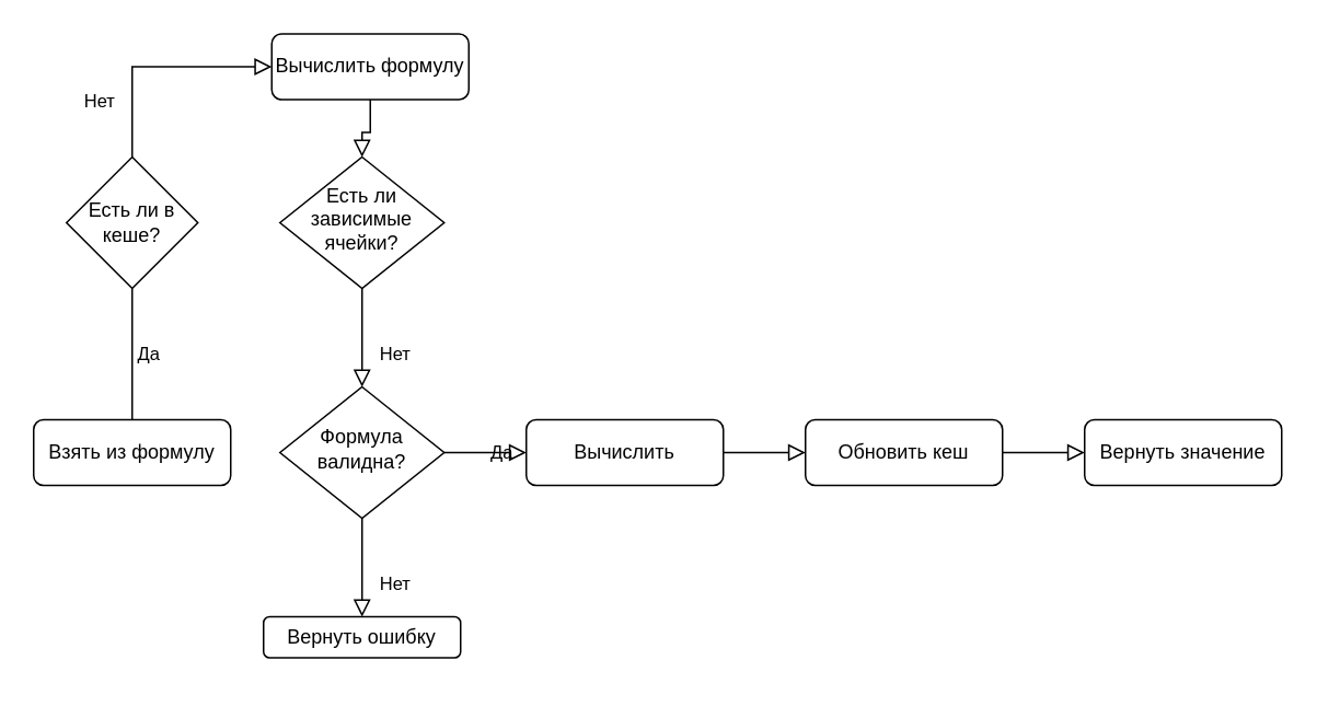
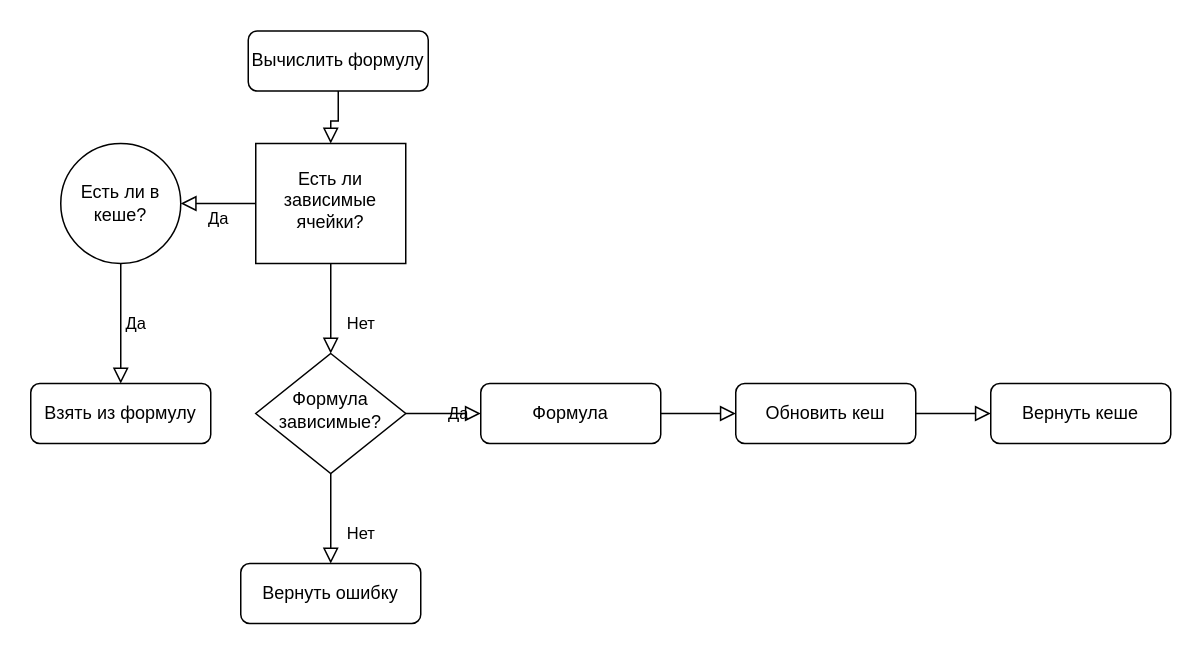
- <mxCell id="19" value="Нет" style="edgeStyle=orthogonalEdgeStyle;rounded=0;html=1;jettySize=auto;orthogonalLoop=1;fontSize=11;endArrow=block;endFill=0;endSize=8;strokeWidth=1;shadow=0;labelBackgroundColor=none;exitX=0.5;exitY=0;exitDx=0;exitDy=0;entryX=0;entryY=0.5;entryDx=0;entryDy=0;" edge="1" parent="1" source="16" target="3"><mxGeometry x="-0.509" y="20" relative="1" as="geometry"><mxPoint as="offset" /><mxPoint x="280" y="405" as="sourcePoint" /><mxPoint x="330" y="405" as="targetPoint" /></mxGeometry></mxCell>
- <mxCell id="16" value="Есть ли в кеше?" style="rhombus;whiteSpace=wrap;html=1;" vertex="1" parent="1"><mxGeometry x="40" y="95" width="80" height="80" as="geometry" /></mxCell>
+ <mxCell id="16" value="Есть ли в кеше?" style="ellipse;whiteSpace=wrap;html=1;" vertex="1" parent="1"><mxGeometry x="40" y="95" width="80" height="80" as="geometry" /></mxCell>
+ <mxCell id="5" value="Да" style="edgeStyle=orthogonalEdgeStyle;rounded=0;html=1;jettySize=auto;orthogonalLoop=1;fontSize=11;endArrow=block;endFill=0;endSize=8;strokeWidth=1;shadow=0;labelBackgroundColor=none;entryX=1;entryY=0.5;entryDx=0;entryDy=0;" edge="1" parent="1" source="6" target="16"><mxGeometry y="10" relative="1" as="geometry"><mxPoint as="offset" /><mxPoint x="320" y="135" as="targetPoint" /></mxGeometry></mxCell>
- <mxCell id="6" value="Есть ли зависимые ячейки?" style="rhombus;whiteSpace=wrap;html=1;shadow=0;fontFamily=Helvetica;fontSize=12;align=center;strokeWidth=1;spacing=6;spacingTop=-4;" vertex="1" parent="1"><mxGeometry x="170" y="95" width="100" height="80" as="geometry" /></mxCell>
+ <mxCell id="6" value="Есть ли зависимые ячейки?" style="whiteSpace=wrap;html=1;shadow=0;fontFamily=Helvetica;fontSize=12;align=center;strokeWidth=1;spacing=6;spacingTop=-4;rounded=0;" vertex="1" parent="1"><mxGeometry x="170" y="95" width="100" height="80" as="geometry" /></mxCell>
- <mxCell id="17" value="Да" style="edgeStyle=orthogonalEdgeStyle;rounded=0;html=1;jettySize=auto;orthogonalLoop=1;fontSize=11;endArrow=none;endFill=0;endSize=8;strokeWidth=1;shadow=0;labelBackgroundColor=none;entryX=0.5;entryY=0;entryDx=0;entryDy=0;exitX=0.5;exitY=1;exitDx=0;exitDy=0;" edge="1" parent="1" source="16" target="18"><mxGeometry y="10" relative="1" as="geometry"><mxPoint as="offset" /><mxPoint x="430" y="135" as="sourcePoint" /><mxPoint x="450" y="134.5" as="targetPoint" /><Array as="points"><mxPoint x="80" y="255" /></Array></mxGeometry></mxCell>
+ <mxCell id="17" value="Да" style="edgeStyle=orthogonalEdgeStyle;rounded=0;html=1;jettySize=auto;orthogonalLoop=1;fontSize=11;endArrow=block;endFill=0;endSize=8;strokeWidth=1;shadow=0;labelBackgroundColor=none;entryX=0.5;entryY=0;entryDx=0;entryDy=0;exitX=0.5;exitY=1;exitDx=0;exitDy=0;" edge="1" parent="1" source="16" target="18"><mxGeometry y="10" relative="1" as="geometry"><mxPoint as="offset" /><mxPoint x="430" y="135" as="sourcePoint" /><mxPoint x="450" y="134.5" as="targetPoint" /><Array as="points"><mxPoint x="80" y="255" /></Array></mxGeometry></mxCell>
- <mxCell id="9" value="Формула валидна?" style="rhombus;whiteSpace=wrap;html=1;shadow=0;fontFamily=Helvetica;fontSize=12;align=center;strokeWidth=1;spacing=6;spacingTop=-4;" vertex="1" parent="1"><mxGeometry x="170" y="235" width="100" height="80" as="geometry" /></mxCell>
+ <mxCell id="9" value="Формула зависимые?" style="rhombus;whiteSpace=wrap;html=1;shadow=0;fontFamily=Helvetica;fontSize=12;align=center;strokeWidth=1;spacing=6;spacingTop=-4;" vertex="1" parent="1"><mxGeometry x="170" y="235" width="100" height="80" as="geometry" /></mxCell>
- <mxCell id="11" value="Вычислить" style="rounded=1;whiteSpace=wrap;html=1;fontSize=12;glass=0;strokeWidth=1;shadow=0;" vertex="1" parent="1"><mxGeometry x="320" y="255" width="120" height="40" as="geometry" /></mxCell>
+ <mxCell id="11" value="Формула" style="rounded=1;whiteSpace=wrap;html=1;fontSize=12;glass=0;strokeWidth=1;shadow=0;" vertex="1" parent="1"><mxGeometry x="320" y="255" width="120" height="40" as="geometry" /></mxCell>
- <mxCell id="15" value="Вернуть значение" style="rounded=1;whiteSpace=wrap;html=1;fontSize=12;glass=0;strokeWidth=1;shadow=0;" vertex="1" parent="1"><mxGeometry x="660" y="255" width="120" height="40" as="geometry" /></mxCell>
+ <mxCell id="15" value="Вернуть кеше" style="rounded=1;whiteSpace=wrap;html=1;fontSize=12;glass=0;strokeWidth=1;shadow=0;" vertex="1" parent="1"><mxGeometry x="660" y="255" width="120" height="40" as="geometry" /></mxCell>
- <mxCell id="10" value="Вернуть ошибку" style="rounded=1;whiteSpace=wrap;html=1;fontSize=12;glass=0;strokeWidth=1;shadow=0;" vertex="1" parent="1"><mxGeometry x="160" y="375" width="120" height="25" as="geometry" /></mxCell>
+ <mxCell id="10" value="Вернуть ошибку" style="rounded=1;whiteSpace=wrap;html=1;fontSize=12;glass=0;strokeWidth=1;shadow=0;" vertex="1" parent="1"><mxGeometry x="160" y="375" width="120" height="40" as="geometry" /></mxCell>
